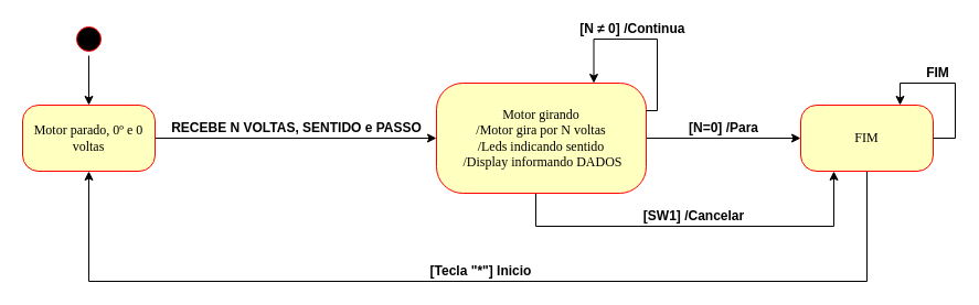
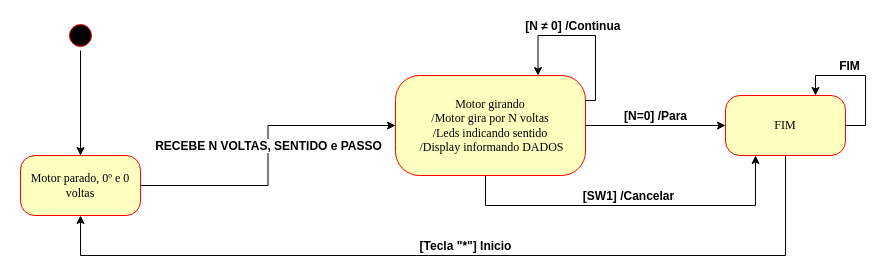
- <mxCell id="5" value="Motor parado, 0º e 0 voltas" style="rounded=1;whiteSpace=wrap;html=1;arcSize=24;fillColor=#ffffc0;strokeColor=#ff0000;shadow=0;comic=0;labelBackgroundColor=none;fontFamily=Verdana;fontSize=12;fontColor=#000000;align=center;" parent="1" vertex="1"><mxGeometry x="20" y="95" width="120" height="60" as="geometry" /></mxCell>
+ <mxCell id="5" value="Motor parado, 0º e 0 voltas" style="rounded=1;whiteSpace=wrap;html=1;arcSize=24;fillColor=#ffffc0;strokeColor=#ff0000;shadow=0;comic=0;labelBackgroundColor=none;fontFamily=Verdana;fontSize=12;fontColor=#000000;align=center;" parent="1" vertex="1"><mxGeometry x="20" y="155" width="120" height="60" as="geometry" /></mxCell>
